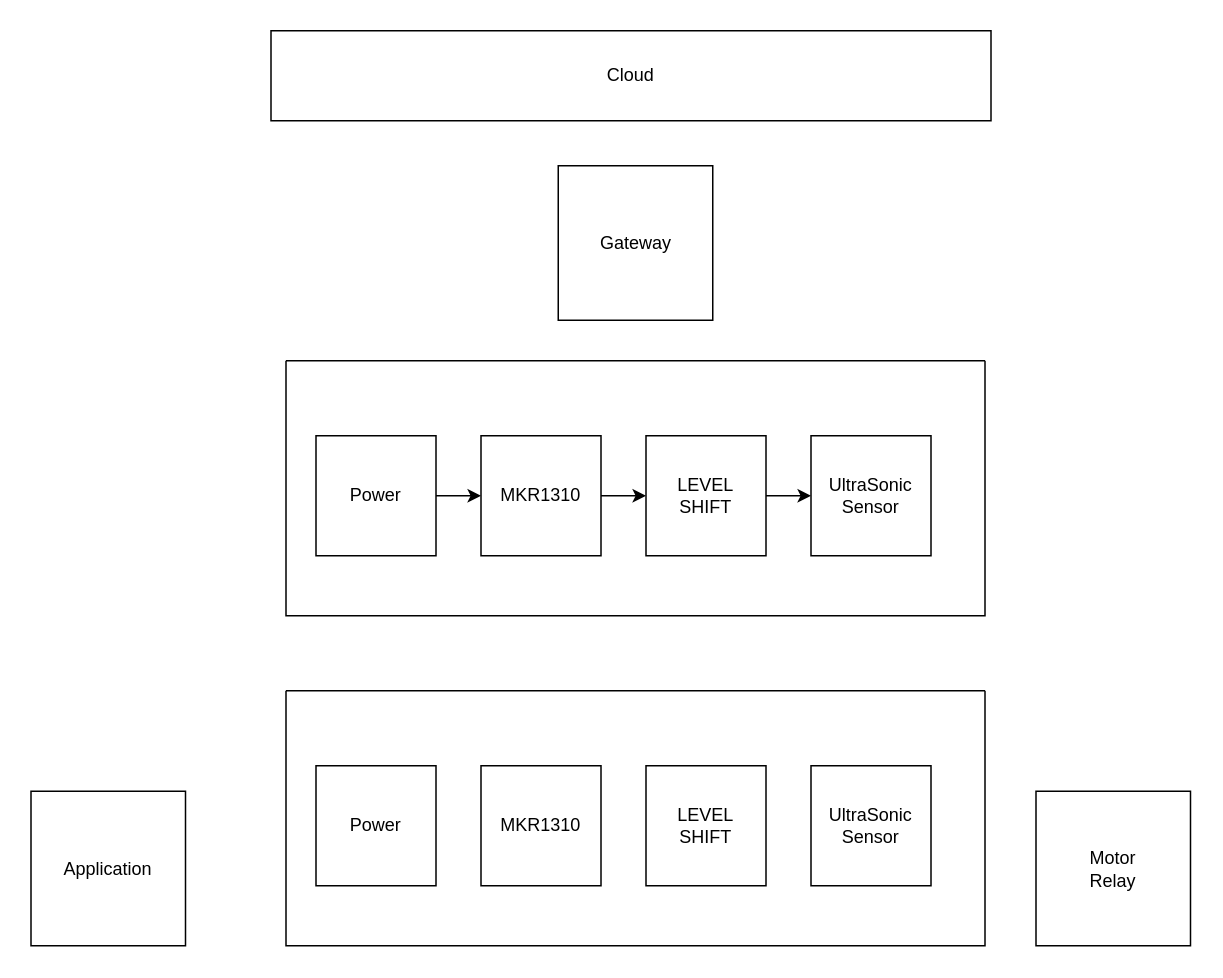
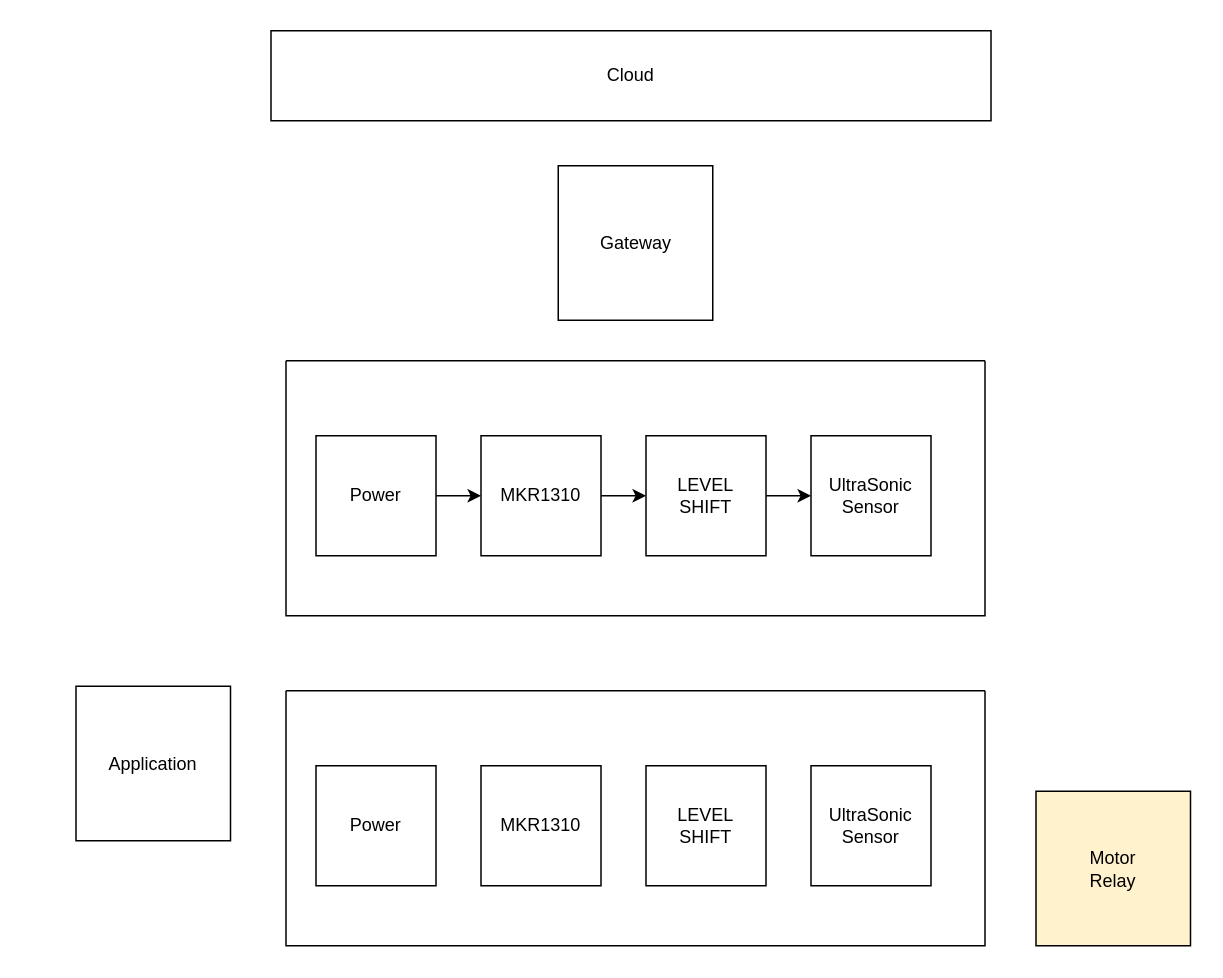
- <mxCell id="13" value="Application" style="whiteSpace=wrap;html=1;aspect=fixed;" vertex="1" parent="1"><mxGeometry x="20" y="527" width="103" height="103" as="geometry" /></mxCell>
+ <mxCell id="13" value="Application" style="whiteSpace=wrap;html=1;aspect=fixed;" vertex="1" parent="1"><mxGeometry x="50" y="457" width="103" height="103" as="geometry" /></mxCell>
- <mxCell id="14" value="Motor&lt;div&gt;Relay&lt;/div&gt;" style="whiteSpace=wrap;html=1;aspect=fixed;" vertex="1" parent="1"><mxGeometry x="690" y="527" width="103" height="103" as="geometry" /></mxCell>
+ <mxCell id="14" value="Motor&lt;div&gt;Relay&lt;/div&gt;" style="whiteSpace=wrap;html=1;aspect=fixed;fillColor=#fff2cc;" vertex="1" parent="1"><mxGeometry x="690" y="527" width="103" height="103" as="geometry" /></mxCell>
